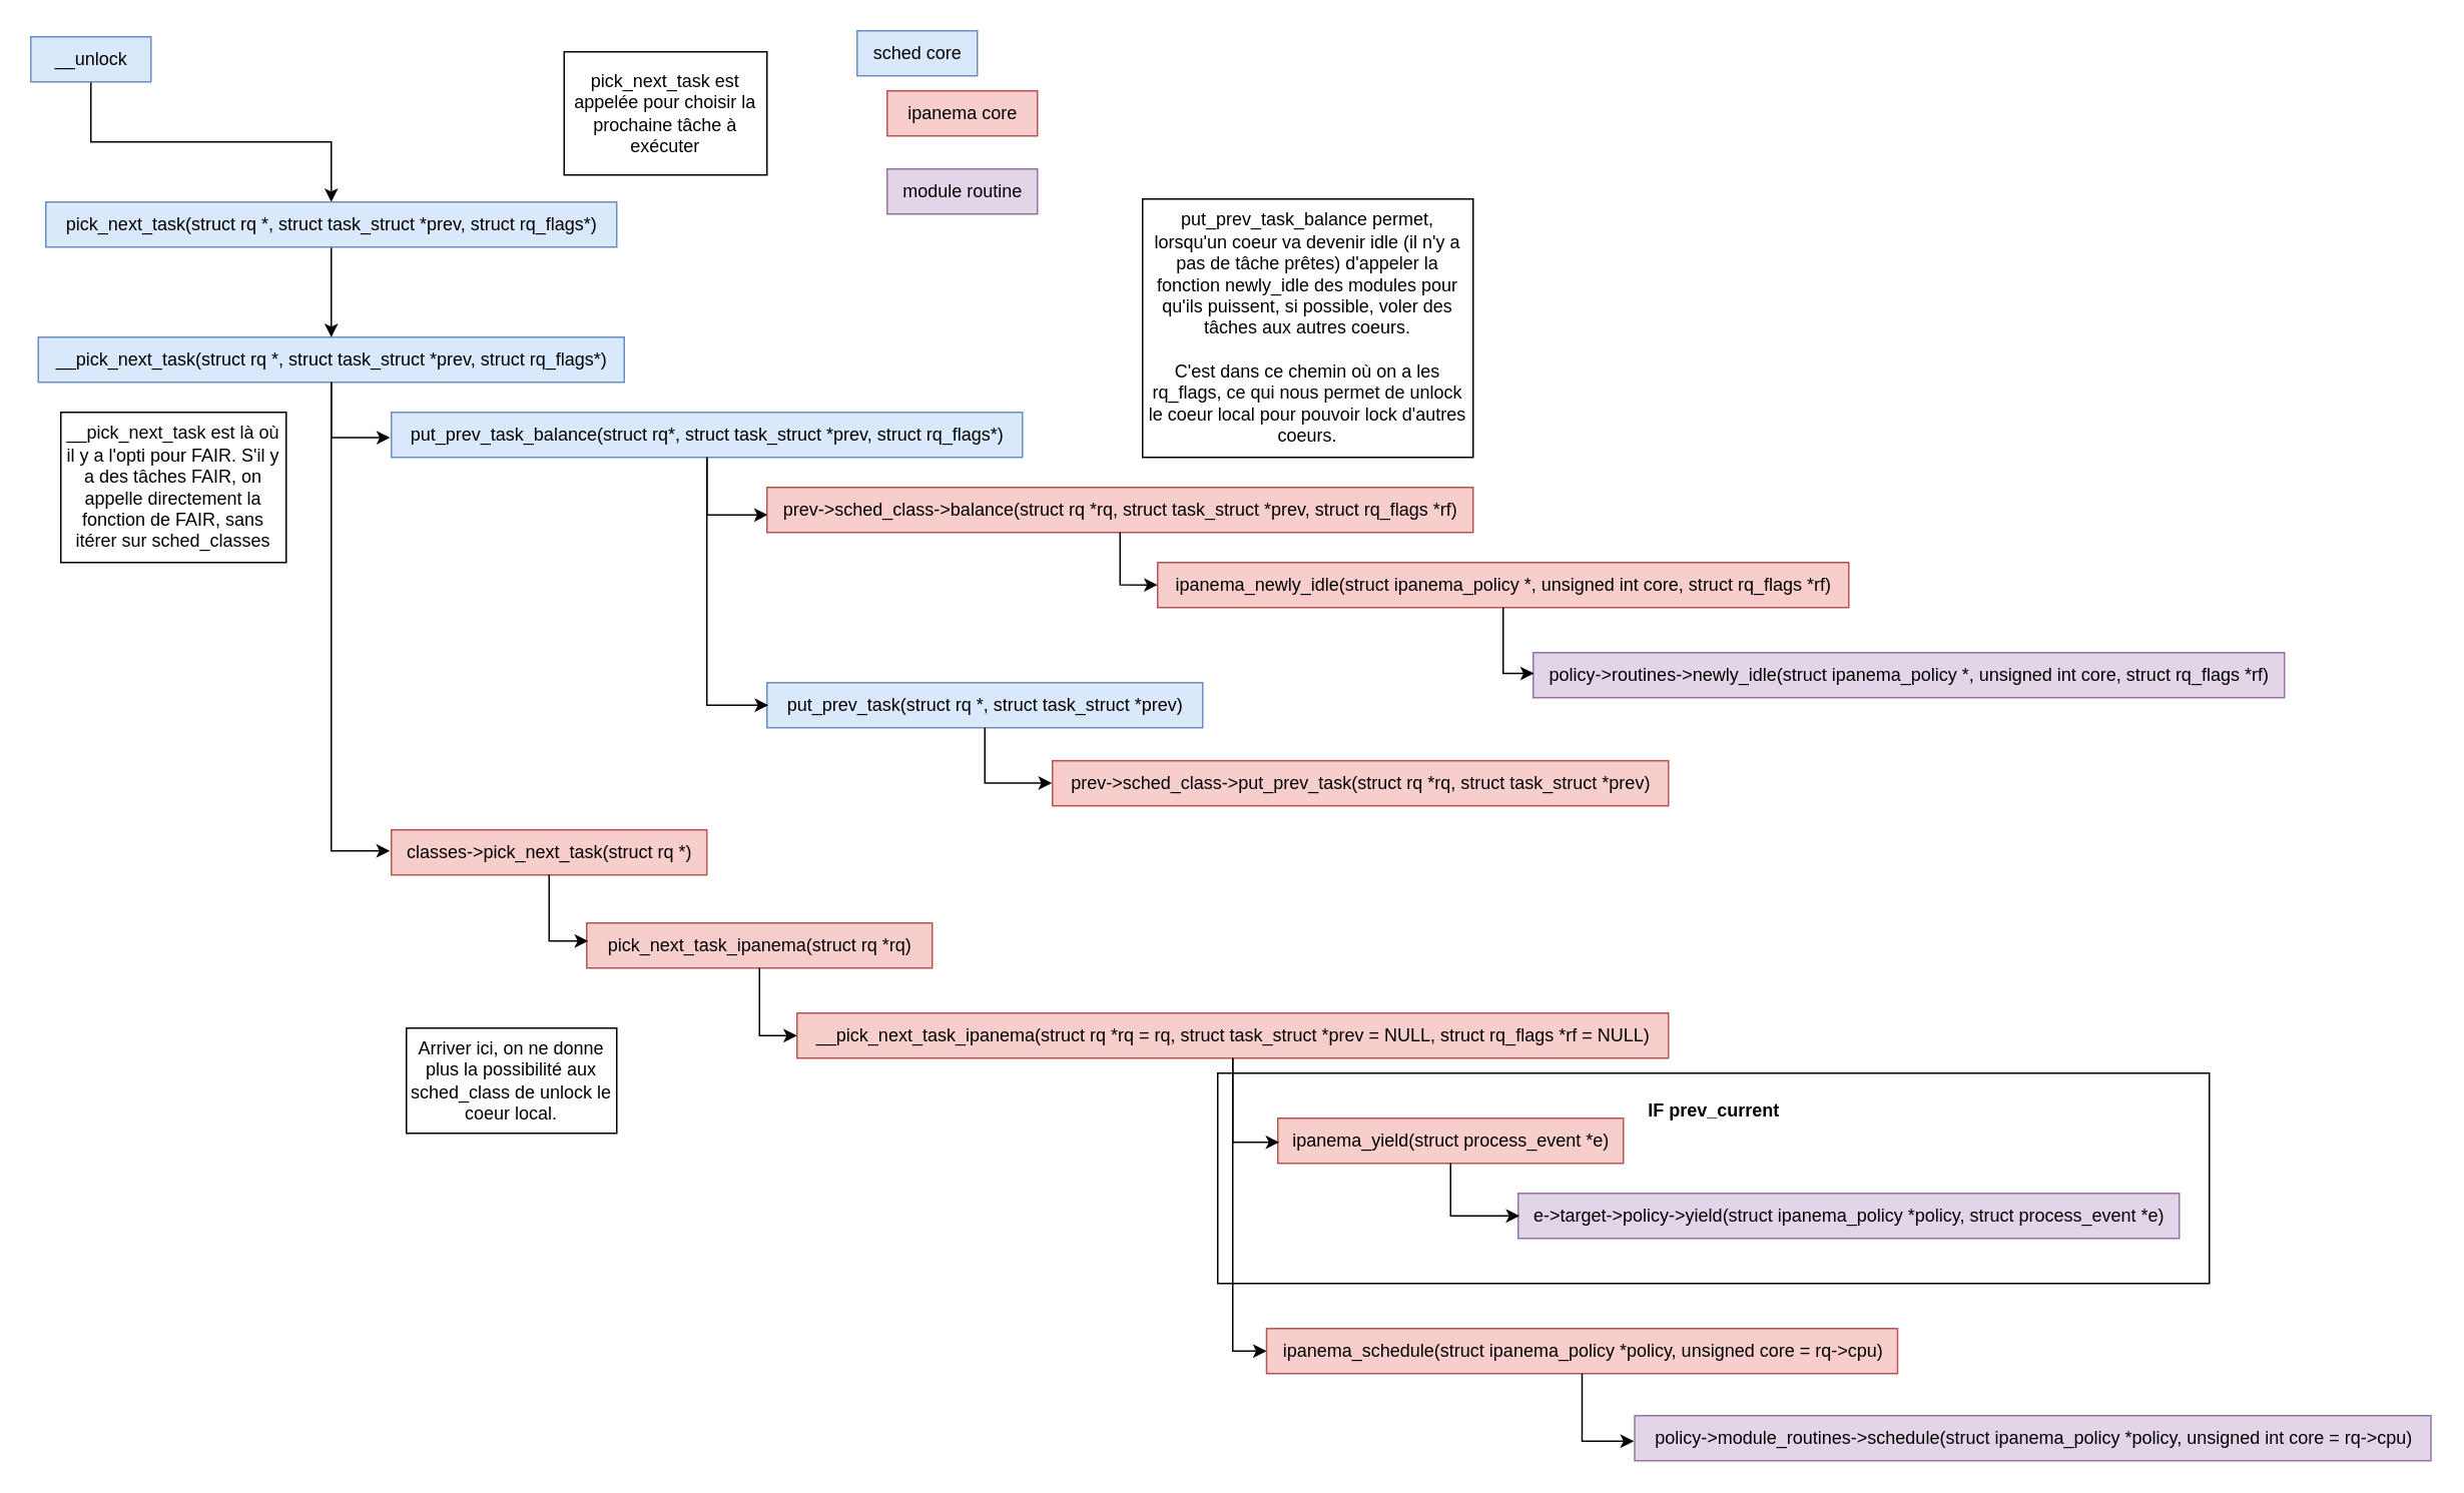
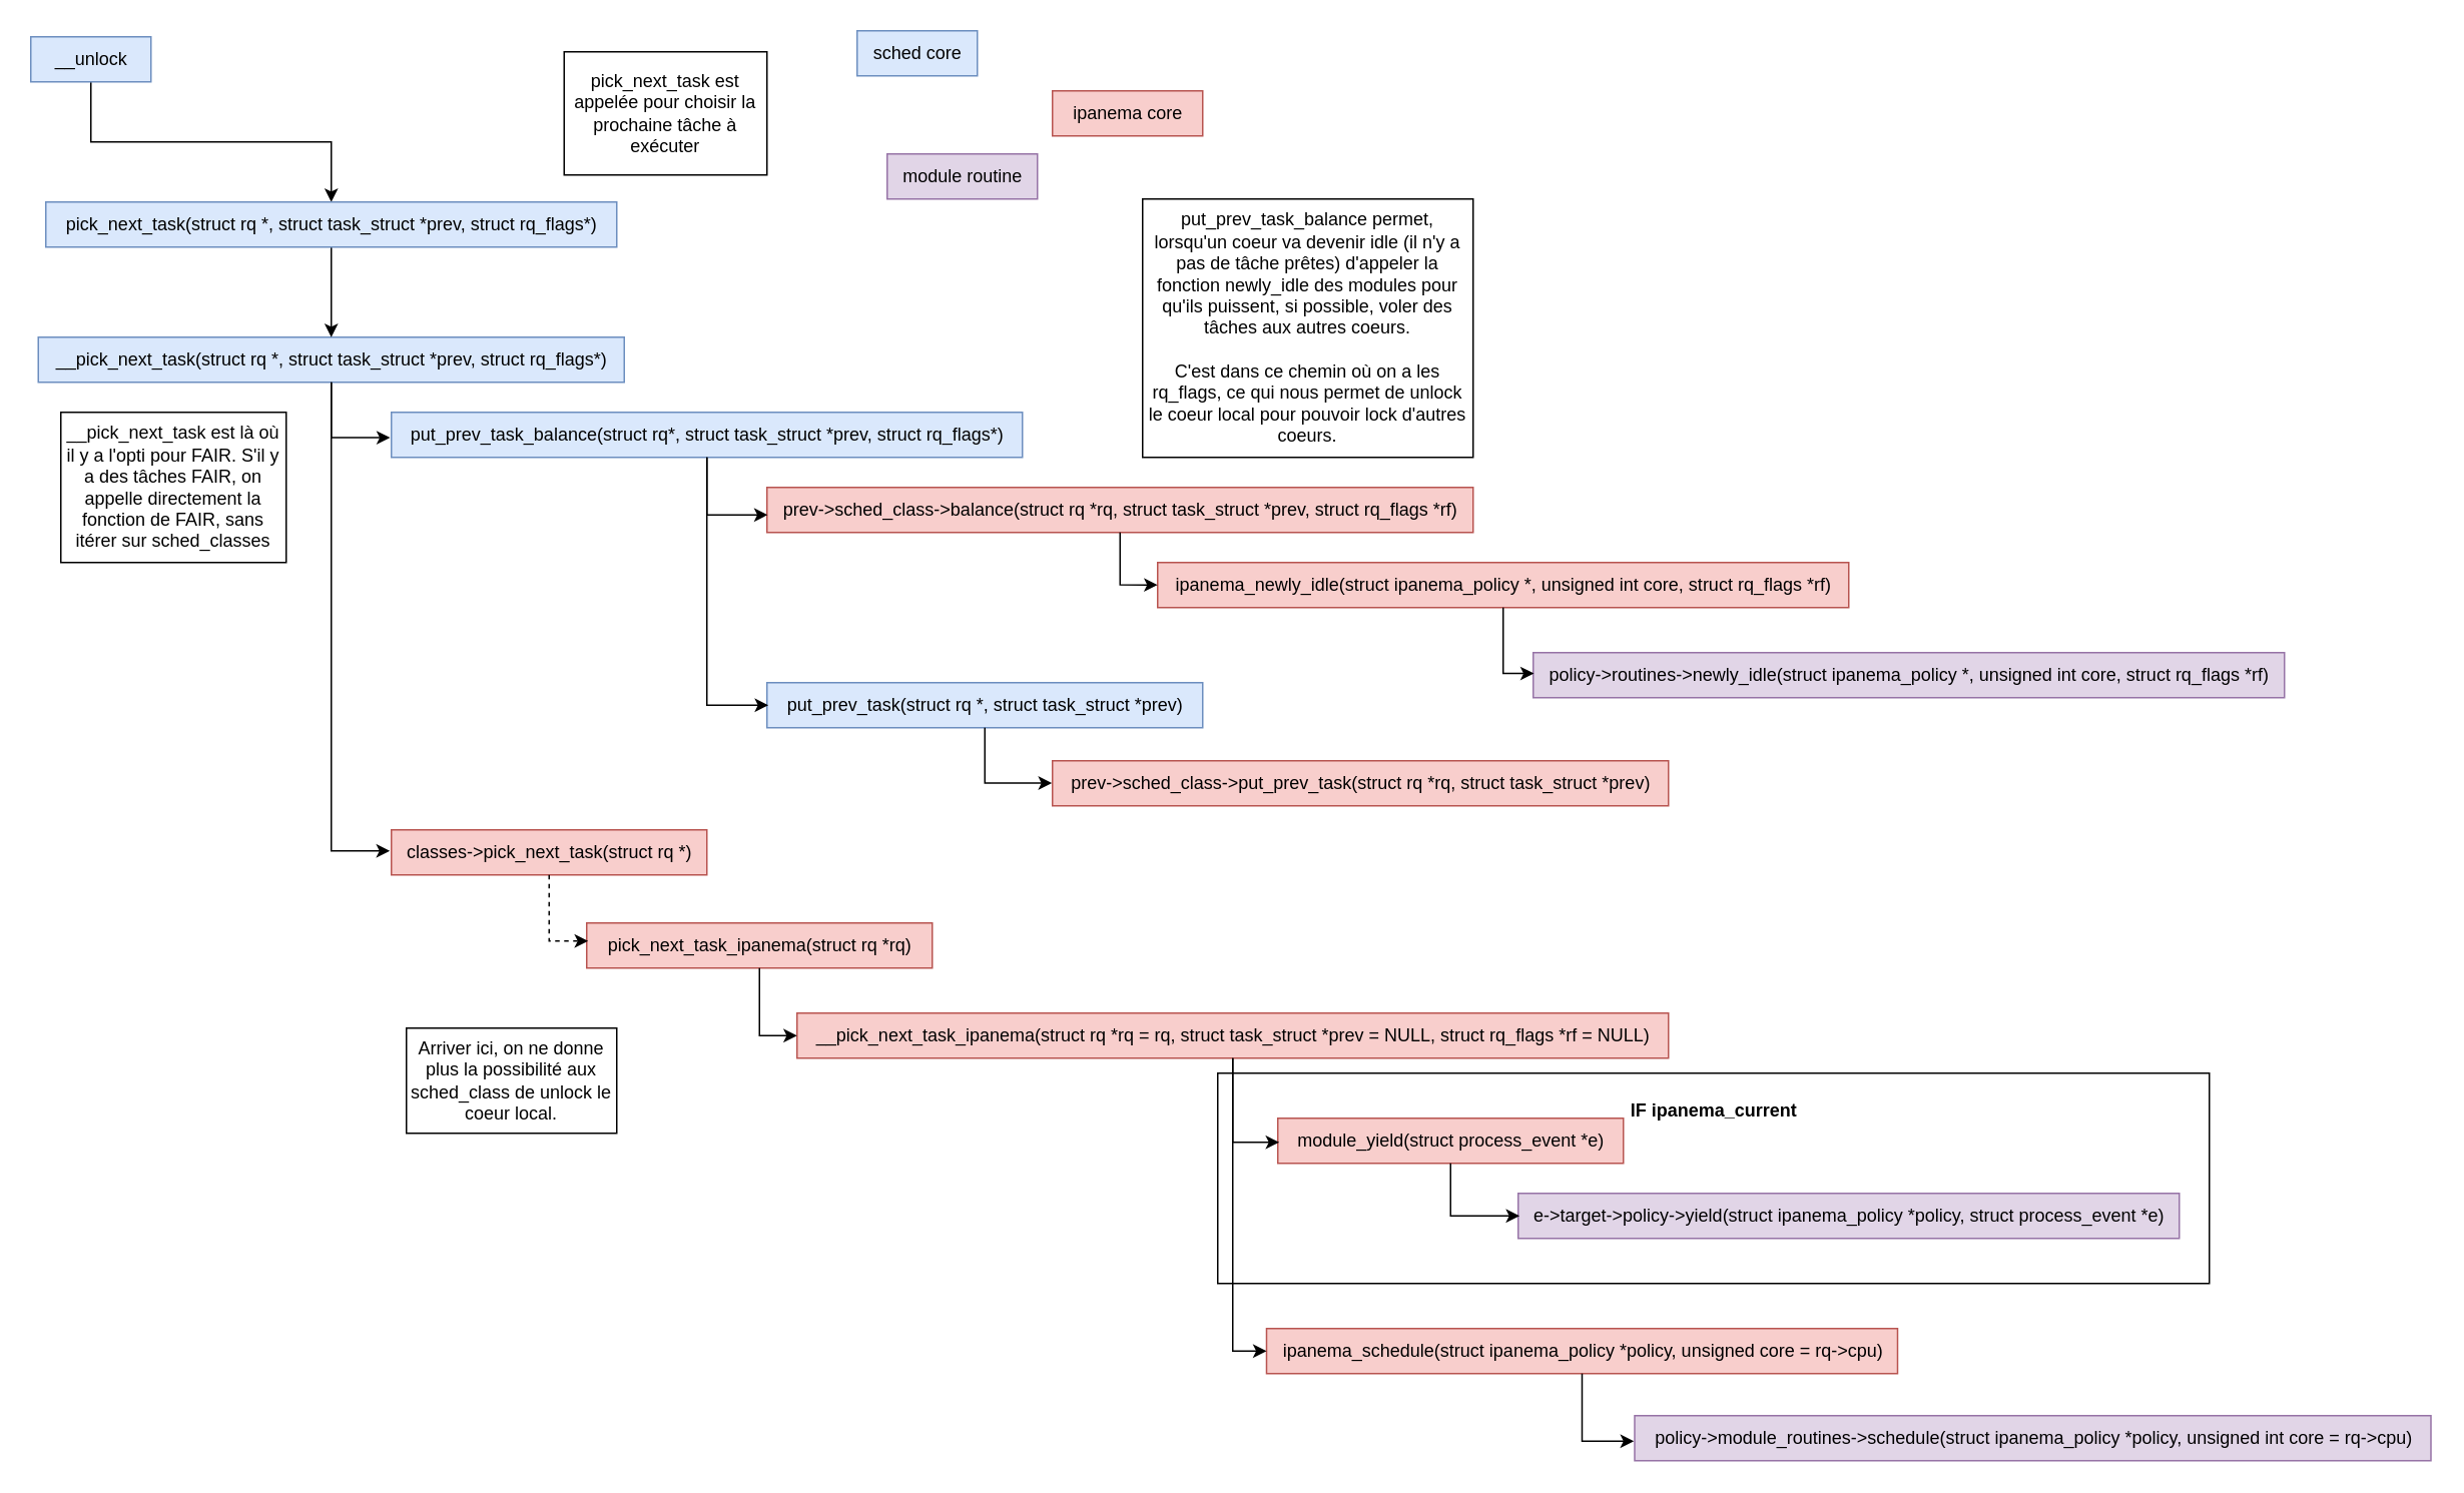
- <mxCell id="20" value="ipanema core" style="text;html=1;align=center;verticalAlign=middle;resizable=0;points=[];autosize=1;strokeColor=#b85450;fillColor=#f8cecc;" vertex="1" parent="1"><mxGeometry x="590" y="60" width="100" height="30" as="geometry" /></mxCell>
+ <mxCell id="20" value="ipanema core" style="text;html=1;align=center;verticalAlign=middle;resizable=0;points=[];autosize=1;strokeColor=#b85450;fillColor=#f8cecc;" vertex="1" parent="1"><mxGeometry x="700" y="60" width="100" height="30" as="geometry" /></mxCell>
- <mxCell id="21" value="&lt;div&gt;module routine&lt;/div&gt;" style="text;html=1;align=center;verticalAlign=middle;resizable=0;points=[];autosize=1;strokeColor=#9673a6;fillColor=#e1d5e7;" vertex="1" parent="1"><mxGeometry x="590" y="112" width="100" height="30" as="geometry" /></mxCell>
+ <mxCell id="21" value="&lt;div&gt;module routine&lt;/div&gt;" style="text;html=1;align=center;verticalAlign=middle;resizable=0;points=[];autosize=1;strokeColor=#9673a6;fillColor=#e1d5e7;" vertex="1" parent="1"><mxGeometry x="590" y="102" width="100" height="30" as="geometry" /></mxCell>
- <mxCell id="25" style="edgeStyle=orthogonalEdgeStyle;rounded=0;orthogonalLoop=1;jettySize=auto;html=1;entryX=0.004;entryY=0.4;entryDx=0;entryDy=0;entryPerimeter=0;" edge="1" parent="1" source="22" target="24"><mxGeometry relative="1" as="geometry" /></mxCell>
+ <mxCell id="25" style="edgeStyle=orthogonalEdgeStyle;rounded=0;orthogonalLoop=1;jettySize=auto;html=1;entryX=0.004;entryY=0.4;entryDx=0;entryDy=0;entryPerimeter=0;dashed=1;" edge="1" parent="1" source="22" target="24"><mxGeometry relative="1" as="geometry" /></mxCell>
- <mxCell id="29" value="IF prev_current" style="text;html=1;align=center;verticalAlign=middle;resizable=0;points=[];autosize=1;strokeColor=none;fillColor=none;fontStyle=1" vertex="1" parent="1"><mxGeometry x="1075" y="724" width="130" height="30" as="geometry" /></mxCell>
+ <mxCell id="29" value="IF ipanema_current" style="text;html=1;align=center;verticalAlign=middle;resizable=0;points=[];autosize=1;strokeColor=none;fillColor=none;fontStyle=1" vertex="1" parent="1"><mxGeometry x="1075" y="724" width="130" height="30" as="geometry" /></mxCell>
- <mxCell id="30" value="ipanema_yield(struct process_event *e)" style="text;html=1;align=center;verticalAlign=middle;resizable=0;points=[];autosize=1;strokeColor=#b85450;fillColor=#f8cecc;" vertex="1" parent="1"><mxGeometry x="850" y="744" width="230" height="30" as="geometry" /></mxCell>
+ <mxCell id="30" value="module_yield(struct process_event *e)" style="text;html=1;align=center;verticalAlign=middle;resizable=0;points=[];autosize=1;strokeColor=#b85450;fillColor=#f8cecc;" vertex="1" parent="1"><mxGeometry x="850" y="744" width="230" height="30" as="geometry" /></mxCell>
